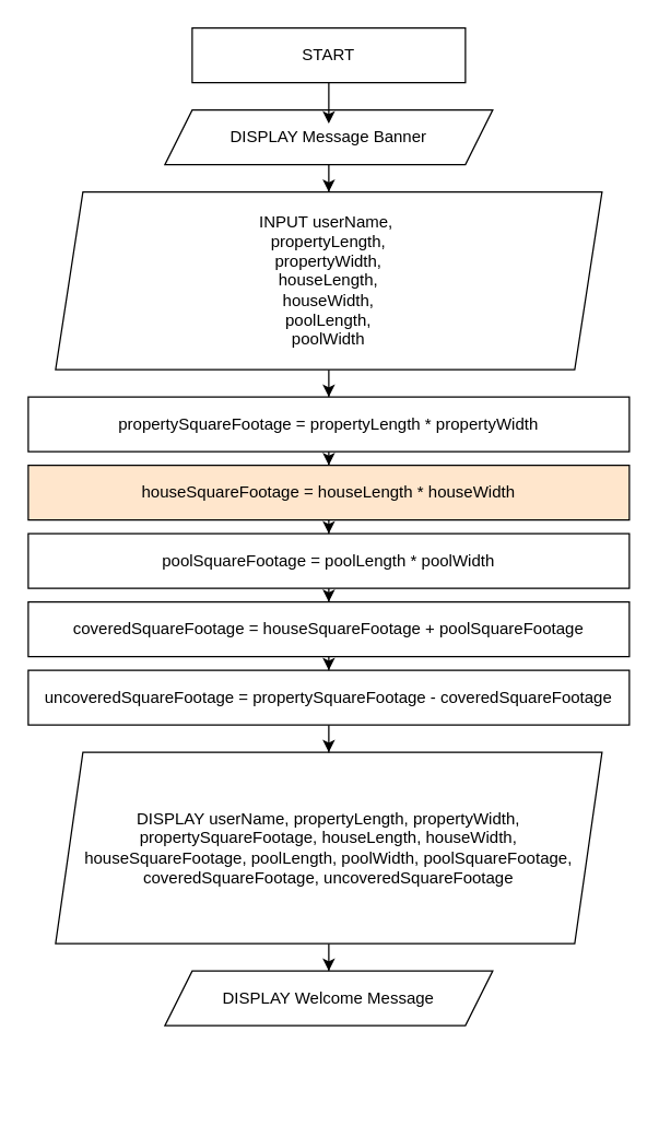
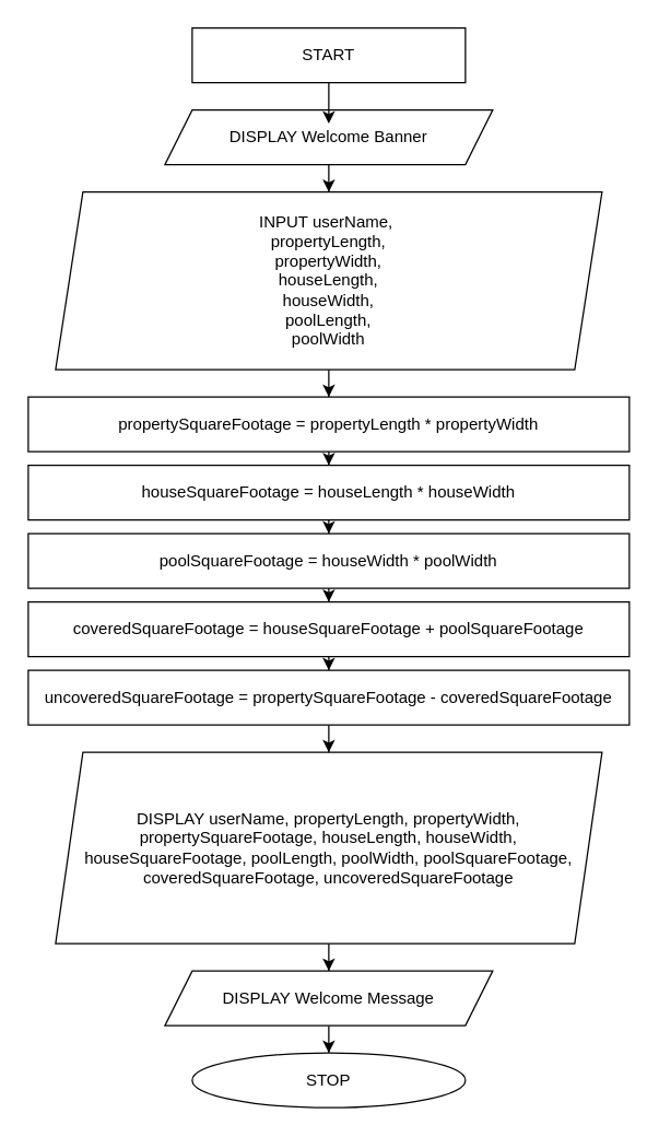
- <mxCell id="3" value="DISPLAY Message Banner" style="shape=parallelogram;perimeter=parallelogramPerimeter;whiteSpace=wrap;html=1;fixedSize=1;rounded=1;arcSize=0;" parent="1" vertex="1"><mxGeometry x="120" y="80" width="240" height="40" as="geometry" /></mxCell>
+ <mxCell id="3" value="DISPLAY Welcome Banner" style="shape=parallelogram;perimeter=parallelogramPerimeter;whiteSpace=wrap;html=1;fixedSize=1;rounded=1;arcSize=0;" parent="1" vertex="1"><mxGeometry x="120" y="80" width="240" height="40" as="geometry" /></mxCell>
- <mxCell id="10" value="houseSquareFootage = houseLength * houseWidth" style="whiteSpace=wrap;html=1;rounded=1;arcSize=0;fillColor=#ffe6cc;" parent="1" vertex="1"><mxGeometry x="20" y="340" width="440" height="40" as="geometry" /></mxCell>
+ <mxCell id="10" value="houseSquareFootage = houseLength * houseWidth" style="whiteSpace=wrap;html=1;rounded=1;arcSize=0;" parent="1" vertex="1"><mxGeometry x="20" y="340" width="440" height="40" as="geometry" /></mxCell>
- <mxCell id="12" value="poolSquareFootage = poolLength * poolWidth" style="whiteSpace=wrap;html=1;rounded=1;arcSize=0;" parent="1" vertex="1"><mxGeometry x="20" y="390" width="440" height="40" as="geometry" /></mxCell>
+ <mxCell id="12" value="poolSquareFootage = houseWidth * poolWidth" style="whiteSpace=wrap;html=1;rounded=1;arcSize=0;" parent="1" vertex="1"><mxGeometry x="20" y="390" width="440" height="40" as="geometry" /></mxCell>
+ <mxCell id="15" value="" style="edgeStyle=orthogonalEdgeStyle;rounded=0;orthogonalLoop=1;jettySize=auto;html=1;" parent="1" source="16" target="19" edge="1"><mxGeometry relative="1" as="geometry" /></mxCell>
+ <mxCell id="19" value="STOP" style="ellipse;whiteSpace=wrap;html=1;rounded=1;arcSize=0;" parent="1" vertex="1"><mxGeometry x="140" y="770" width="200" height="40" as="geometry" /></mxCell>
